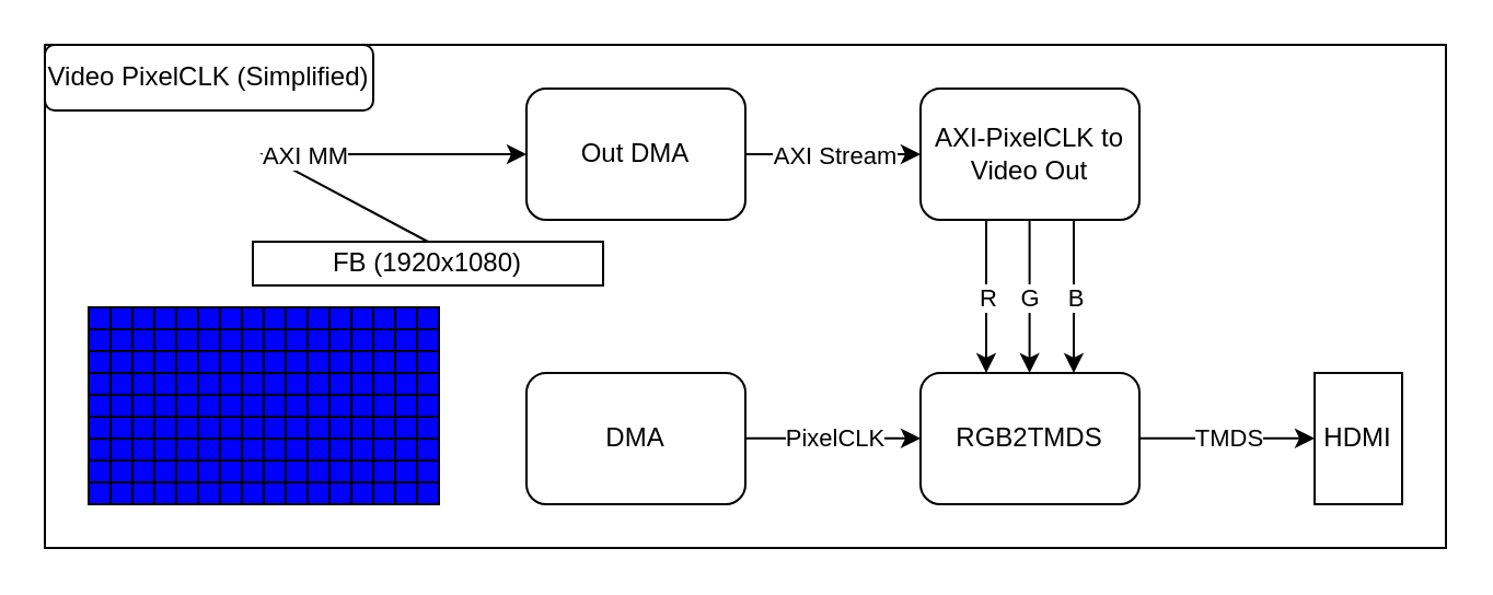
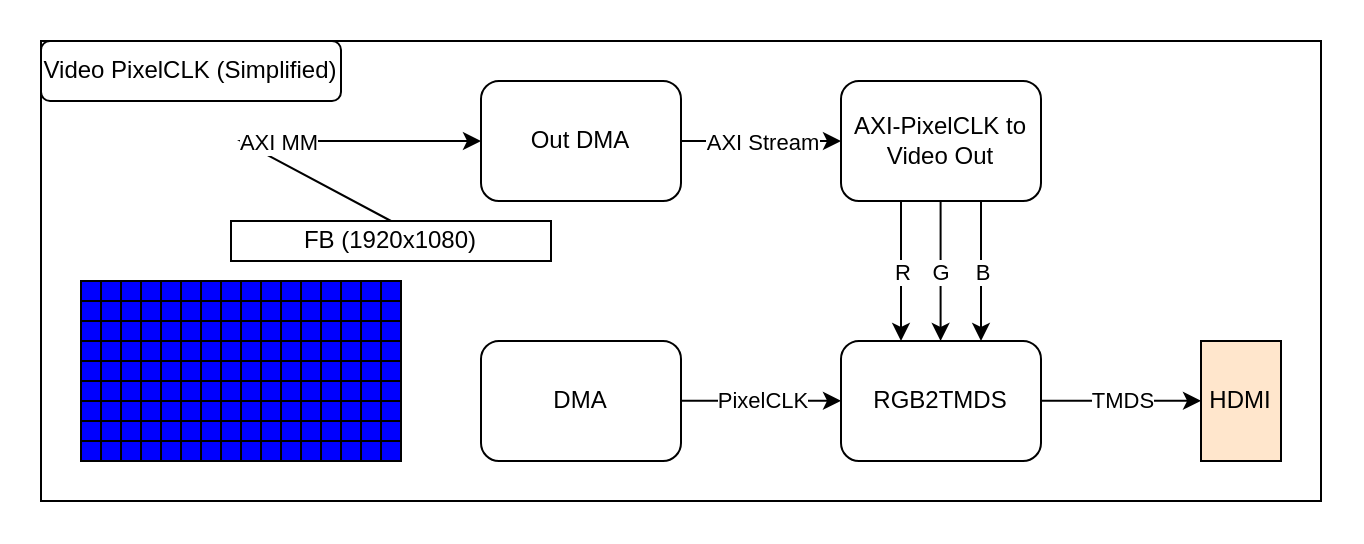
- <mxCell id="165" value="HDMI" style="rounded=0;whiteSpace=wrap;html=1;" vertex="1" parent="1"><mxGeometry x="600" y="170" width="40" height="60" as="geometry" /></mxCell>
+ <mxCell id="165" value="HDMI" style="rounded=0;whiteSpace=wrap;html=1;fillColor=#ffe6cc;" vertex="1" parent="1"><mxGeometry x="600" y="170" width="40" height="60" as="geometry" /></mxCell>
